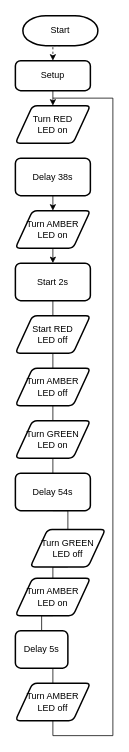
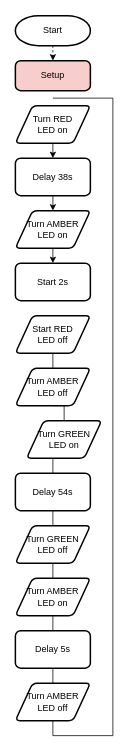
- <mxCell id="3" value="Start" style="strokeWidth=2;html=1;shape=mxgraph.flowchart.terminator;whiteSpace=wrap;" vertex="1" parent="1"><mxGeometry x="30" y="20" width="100" height="40" as="geometry" /></mxCell>
+ <mxCell id="3" value="Start" style="strokeWidth=2;html=1;shape=mxgraph.flowchart.terminator;whiteSpace=wrap;" vertex="1" parent="1"><mxGeometry x="20" y="20" width="100" height="40" as="geometry" /></mxCell>
- <mxCell id="5" value="Setup" style="rounded=1;whiteSpace=wrap;html=1;absoluteArcSize=1;arcSize=14;strokeWidth=2;" vertex="1" parent="1"><mxGeometry x="20" y="80" width="100" height="40" as="geometry" /></mxCell>
+ <mxCell id="5" value="Setup" style="rounded=1;whiteSpace=wrap;html=1;absoluteArcSize=1;arcSize=14;strokeWidth=2;fillColor=#f8cecc;" vertex="1" parent="1"><mxGeometry x="20" y="80" width="100" height="40" as="geometry" /></mxCell>
- <mxCell id="4" style="edgeStyle=orthogonalEdgeStyle;rounded=0;orthogonalLoop=1;jettySize=auto;html=1;exitX=0.5;exitY=1;exitDx=0;exitDy=0;entryX=0.5;entryY=0;entryDx=0;entryDy=0;" edge="1" parent="1" source="5" target="7"><mxGeometry relative="1" as="geometry" /></mxCell>
+ <mxCell id="6" style="edgeStyle=orthogonalEdgeStyle;rounded=0;orthogonalLoop=1;jettySize=auto;html=1;exitX=0.5;exitY=1;exitDx=0;exitDy=0;entryX=0.5;entryY=0;entryDx=0;entryDy=0;" edge="1" parent="1" source="7" target="13"><mxGeometry relative="1" as="geometry" /></mxCell>
- <mxCell id="10" style="edgeStyle=orthogonalEdgeStyle;rounded=0;orthogonalLoop=1;jettySize=auto;html=1;exitX=0.5;exitY=1;exitDx=0;exitDy=0;entryX=0.5;entryY=0;entryDx=0;entryDy=0;endArrow=none;endFill=0;" edge="1" parent="1" source="11" target="15"><mxGeometry relative="1" as="geometry" /></mxCell>
- <mxCell id="19" value="Turn GREEN&lt;br&gt;LED&amp;nbsp;on" style="shape=parallelogram;html=1;strokeWidth=2;perimeter=parallelogramPerimeter;whiteSpace=wrap;rounded=1;arcSize=12;size=0.23;" vertex="1" parent="1"><mxGeometry x="20" y="560" width="100" height="50" as="geometry" /></mxCell>
+ <mxCell id="19" value="Turn GREEN&lt;br&gt;LED&amp;nbsp;on" style="shape=parallelogram;html=1;strokeWidth=2;perimeter=parallelogramPerimeter;whiteSpace=wrap;rounded=1;arcSize=12;size=0.23;" vertex="1" parent="1"><mxGeometry x="35" y="560" width="100" height="50" as="geometry" /></mxCell>
- <mxCell id="23" value="Turn GREEN&lt;br&gt;LED&amp;nbsp;off" style="shape=parallelogram;html=1;strokeWidth=2;perimeter=parallelogramPerimeter;whiteSpace=wrap;rounded=1;arcSize=12;size=0.23;" vertex="1" parent="1"><mxGeometry x="40" y="705" width="100" height="50" as="geometry" /></mxCell>
+ <mxCell id="23" value="Turn GREEN&lt;br&gt;LED&amp;nbsp;off" style="shape=parallelogram;html=1;strokeWidth=2;perimeter=parallelogramPerimeter;whiteSpace=wrap;rounded=1;arcSize=12;size=0.23;" vertex="1" parent="1"><mxGeometry x="20" y="700" width="100" height="50" as="geometry" /></mxCell>
- <mxCell id="27" value="Delay 5s" style="rounded=1;whiteSpace=wrap;html=1;absoluteArcSize=1;arcSize=14;strokeWidth=2;" vertex="1" parent="1"><mxGeometry x="20" y="840" width="70" height="50" as="geometry" /></mxCell>
+ <mxCell id="27" value="Delay 5s" style="rounded=1;whiteSpace=wrap;html=1;absoluteArcSize=1;arcSize=14;strokeWidth=2;" vertex="1" parent="1"><mxGeometry x="20" y="840" width="100" height="50" as="geometry" /></mxCell>
